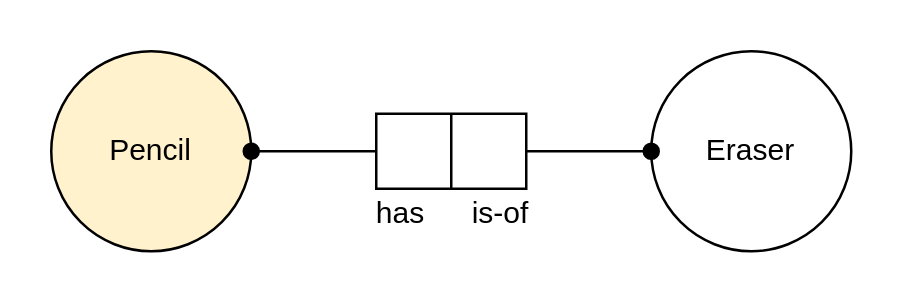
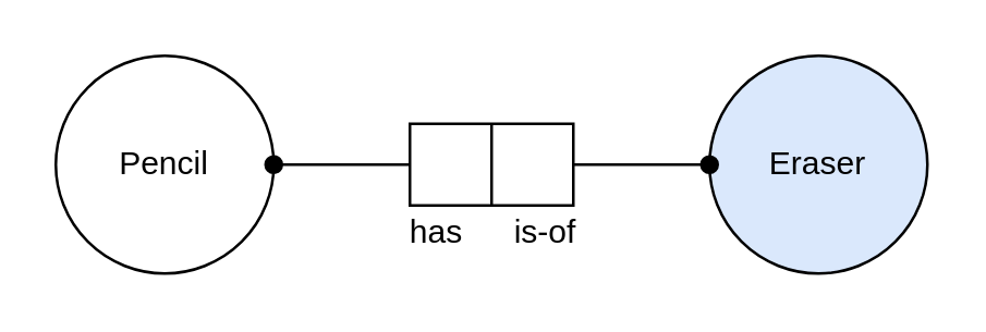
- <mxCell id="2" value="Pencil" style="ellipse;whiteSpace=wrap;html=1;aspect=fixed;fillColor=#fff2cc;" vertex="1" parent="1"><mxGeometry x="20" y="20" width="80" height="80" as="geometry" /></mxCell>
+ <mxCell id="2" value="Pencil" style="ellipse;whiteSpace=wrap;html=1;aspect=fixed;" vertex="1" parent="1"><mxGeometry x="20" y="20" width="80" height="80" as="geometry" /></mxCell>
- <mxCell id="3" value="Eraser" style="ellipse;whiteSpace=wrap;html=1;aspect=fixed;" vertex="1" parent="1"><mxGeometry x="260" y="20" width="80" height="80" as="geometry" /></mxCell>
+ <mxCell id="3" value="Eraser" style="ellipse;whiteSpace=wrap;html=1;aspect=fixed;fillColor=#dae8fc;" vertex="1" parent="1"><mxGeometry x="260" y="20" width="80" height="80" as="geometry" /></mxCell>
